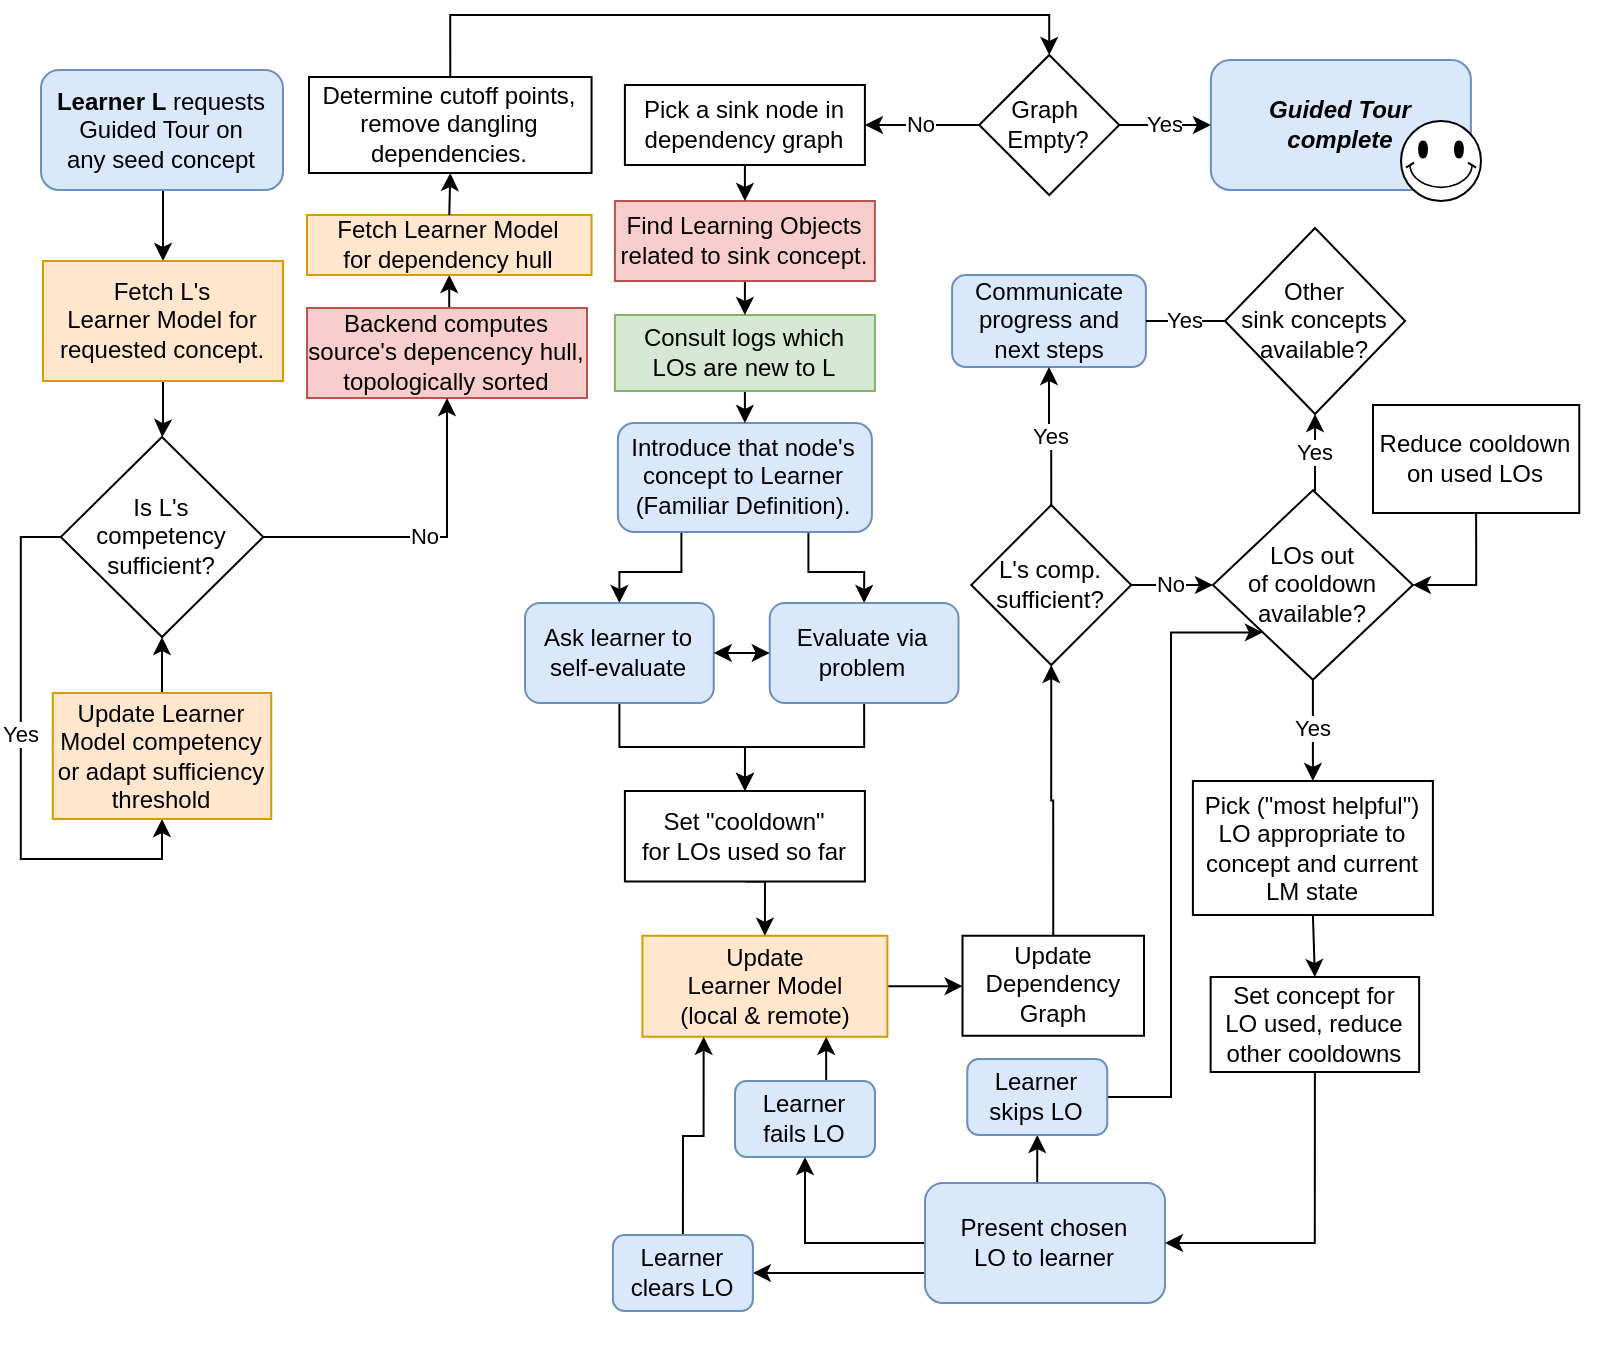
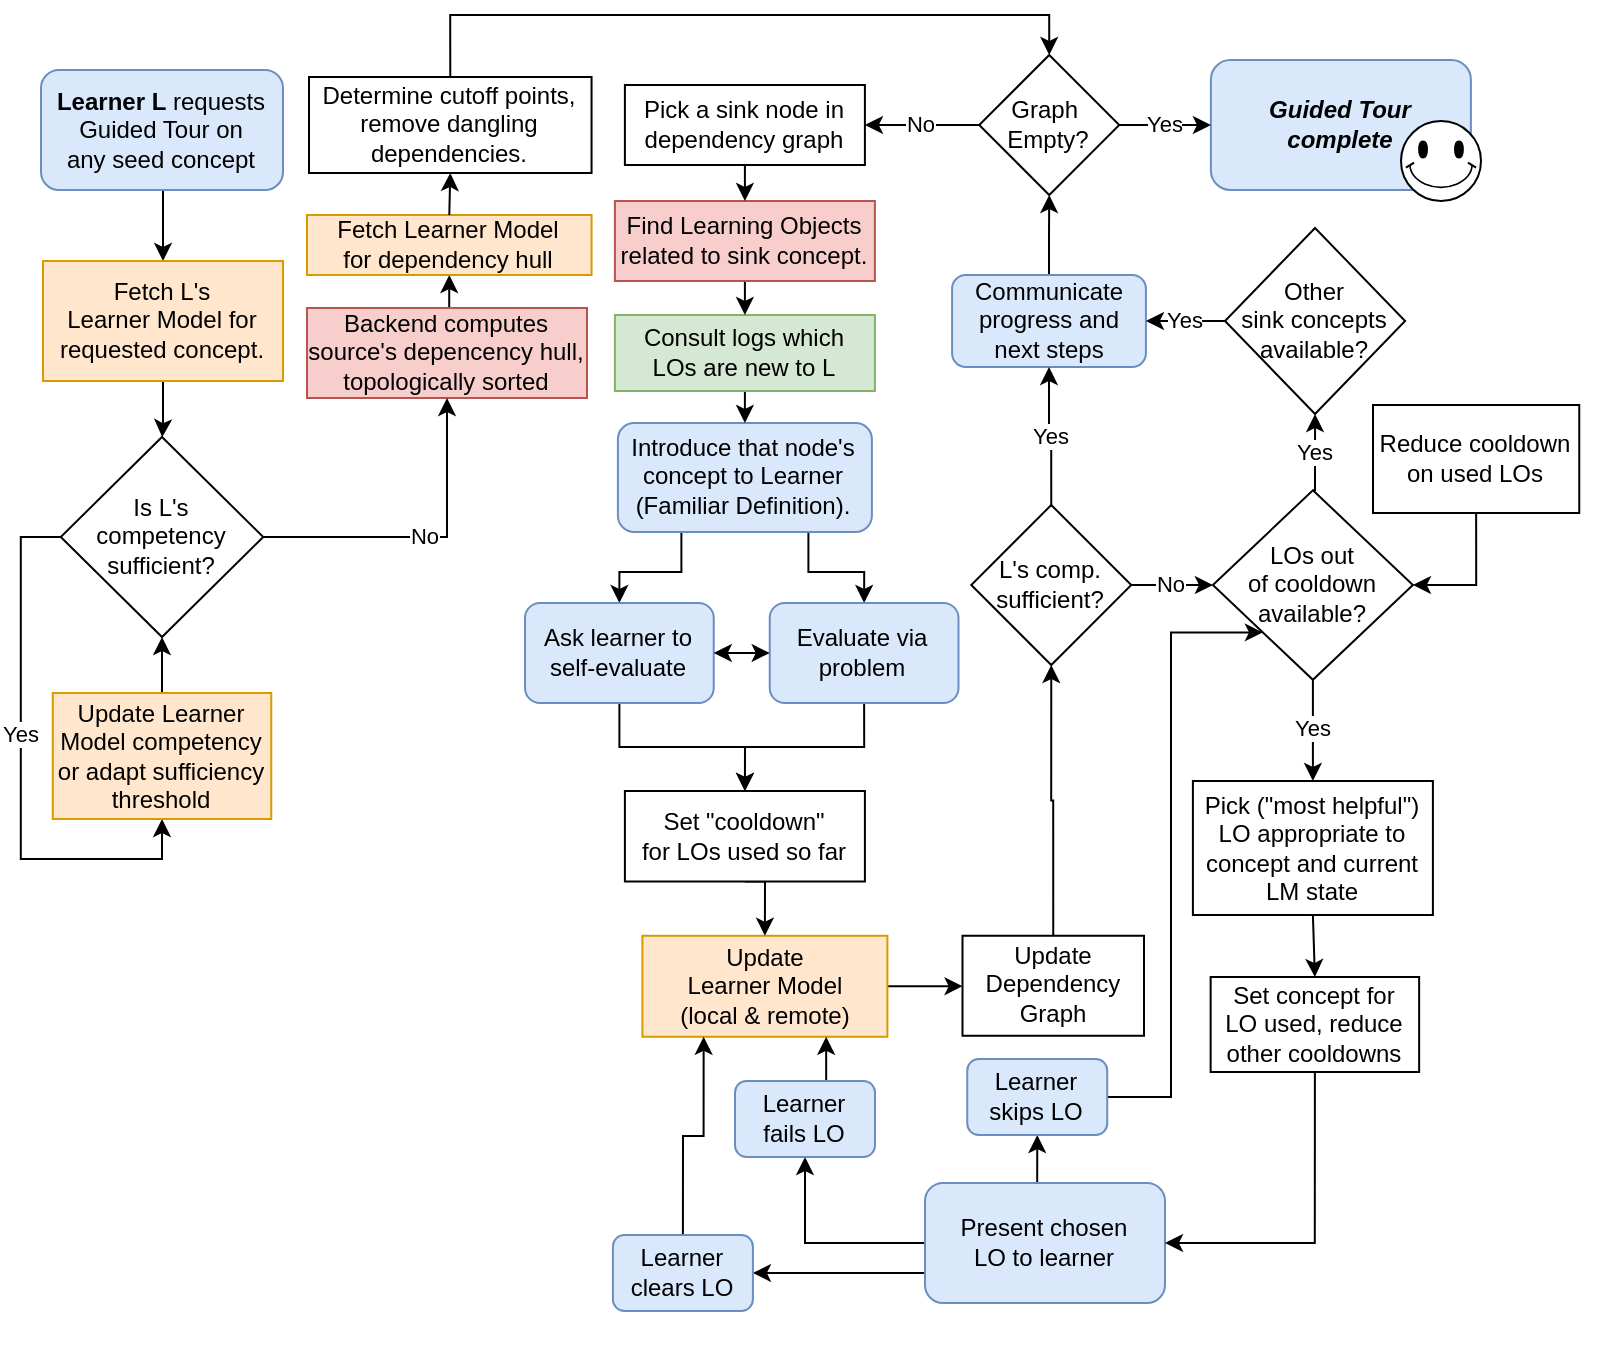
+ <mxCell id="16" style="edgeStyle=orthogonalEdgeStyle;rounded=0;orthogonalLoop=1;jettySize=auto;html=1;exitX=0.5;exitY=0;exitDx=0;exitDy=0;entryX=0.5;entryY=1;entryDx=0;entryDy=0;" parent="1" source="17" target="15" edge="1"><mxGeometry relative="1" as="geometry" /></mxCell>
- <mxCell id="67" value="Yes" style="edgeStyle=orthogonalEdgeStyle;rounded=0;orthogonalLoop=1;jettySize=auto;html=1;exitX=0;exitY=0.5;exitDx=0;exitDy=0;entryX=1;entryY=0.5;entryDx=0;entryDy=0;endArrow=none;" parent="1" source="68" target="17" edge="1"><mxGeometry relative="1" as="geometry" /></mxCell>
+ <mxCell id="67" value="Yes" style="edgeStyle=orthogonalEdgeStyle;rounded=0;orthogonalLoop=1;jettySize=auto;html=1;exitX=0;exitY=0.5;exitDx=0;exitDy=0;entryX=1;entryY=0.5;entryDx=0;entryDy=0;" parent="1" source="68" target="17" edge="1"><mxGeometry relative="1" as="geometry" /></mxCell>
